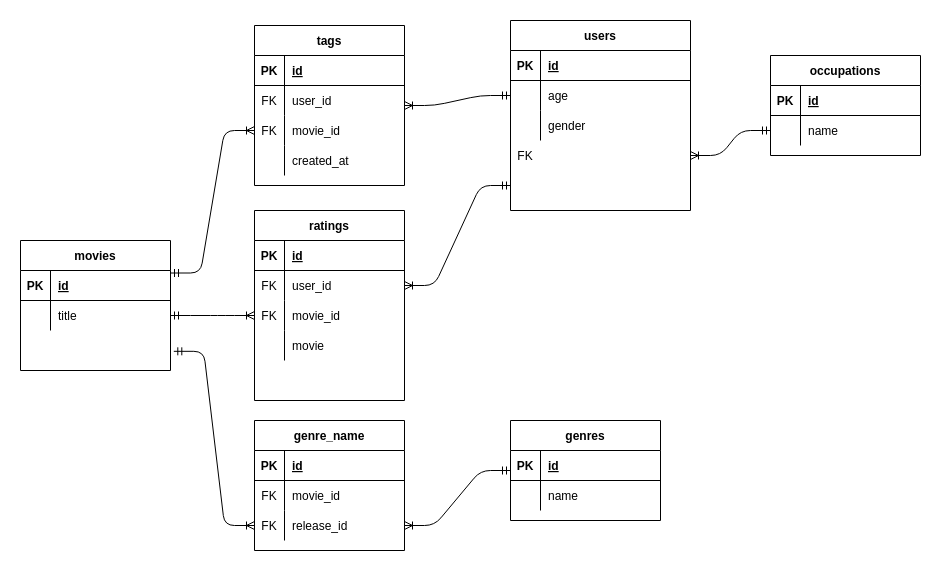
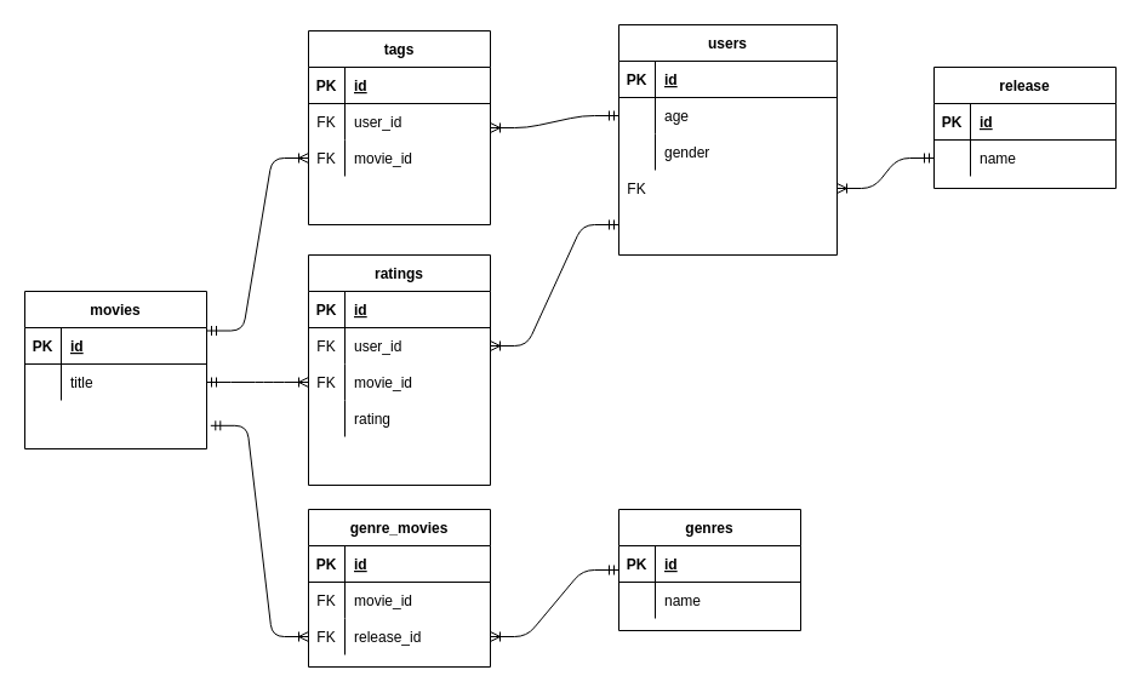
- <mxCell id="2" value="occupations" style="shape=table;startSize=30;container=1;collapsible=1;childLayout=tableLayout;fixedRows=1;rowLines=0;fontStyle=1;align=center;resizeLast=1;" parent="1" vertex="1"><mxGeometry x="770" y="55" width="150" height="100" as="geometry" /></mxCell>
+ <mxCell id="2" value="release" style="shape=table;startSize=30;container=1;collapsible=1;childLayout=tableLayout;fixedRows=1;rowLines=0;fontStyle=1;align=center;resizeLast=1;" parent="1" vertex="1"><mxGeometry x="770" y="55" width="150" height="100" as="geometry" /></mxCell>
- <mxCell id="36" value="created_at" style="shape=partialRectangle;connectable=0;fillColor=none;top=0;left=0;bottom=0;right=0;align=left;spacingLeft=6;overflow=hidden;" parent="34" vertex="1"><mxGeometry x="30" width="120" height="30" as="geometry" /></mxCell>
- <mxCell id="50" value="movie" style="shape=partialRectangle;connectable=0;fillColor=none;top=0;left=0;bottom=0;right=0;align=left;spacingLeft=6;overflow=hidden;" parent="48" vertex="1"><mxGeometry x="30" width="120" height="30" as="geometry" /></mxCell>
+ <mxCell id="50" value="rating" style="shape=partialRectangle;connectable=0;fillColor=none;top=0;left=0;bottom=0;right=0;align=left;spacingLeft=6;overflow=hidden;" parent="48" vertex="1"><mxGeometry x="30" width="120" height="30" as="geometry" /></mxCell>
- <mxCell id="64" value="genre_name" style="shape=table;startSize=30;container=1;collapsible=1;childLayout=tableLayout;fixedRows=1;rowLines=0;fontStyle=1;align=center;resizeLast=1;" parent="1" vertex="1"><mxGeometry x="254" y="420" width="150" height="130" as="geometry" /></mxCell>
+ <mxCell id="64" value="genre_movies" style="shape=table;startSize=30;container=1;collapsible=1;childLayout=tableLayout;fixedRows=1;rowLines=0;fontStyle=1;align=center;resizeLast=1;" parent="1" vertex="1"><mxGeometry x="254" y="420" width="150" height="130" as="geometry" /></mxCell>
